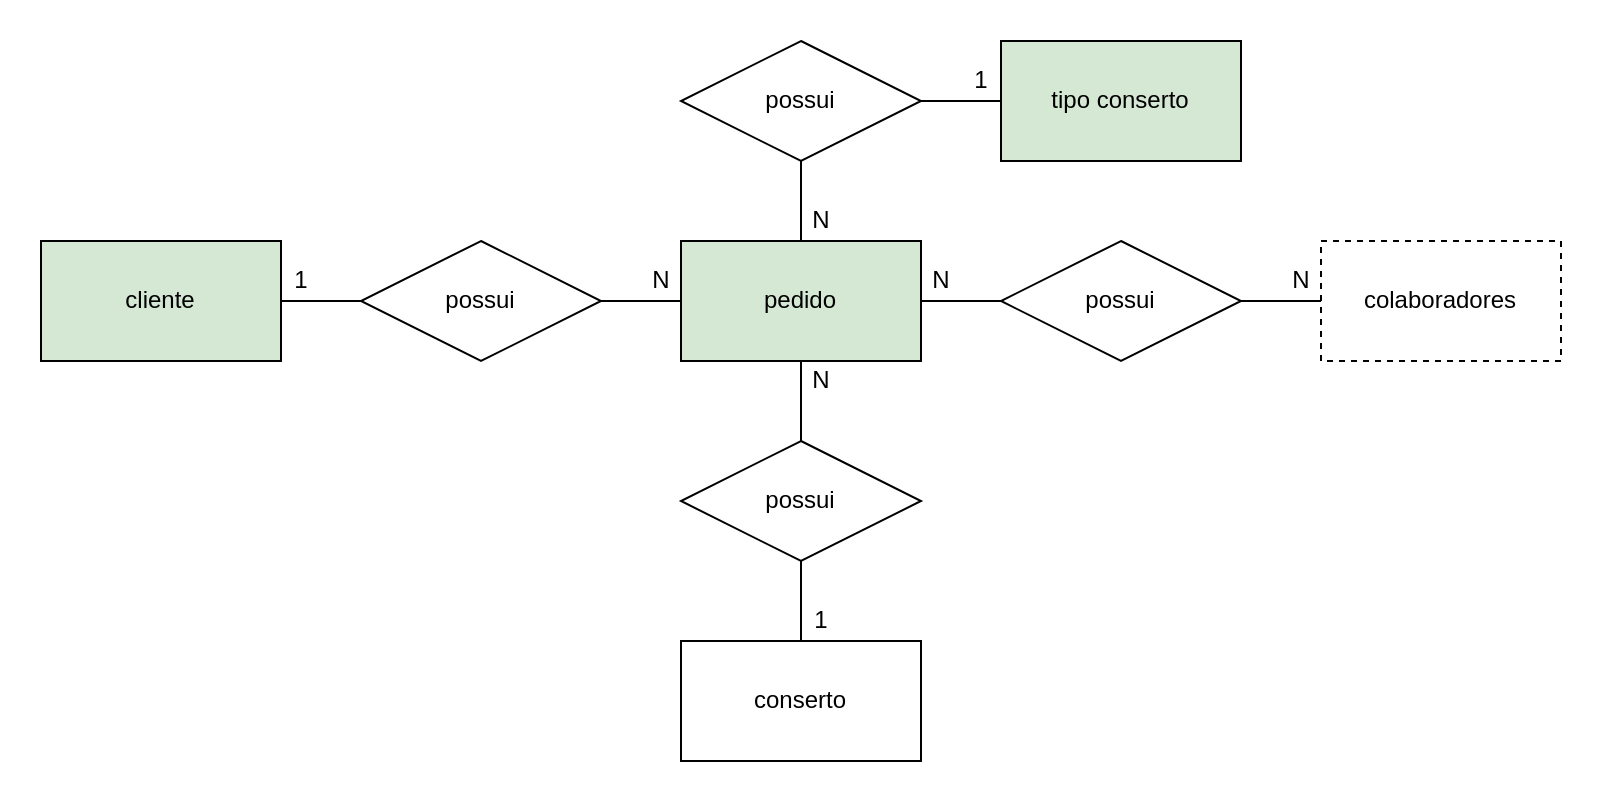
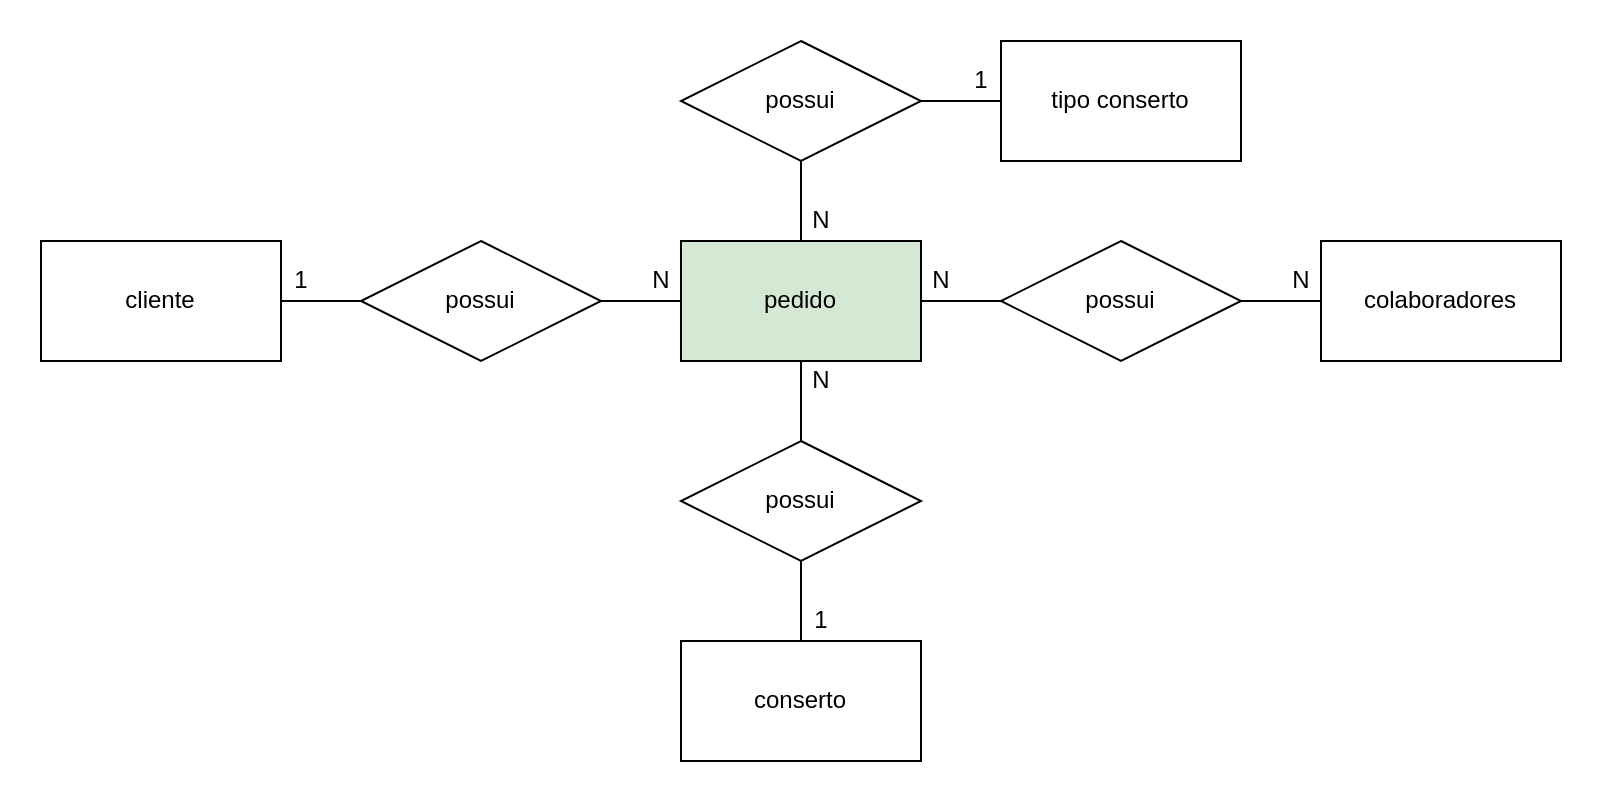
- <mxCell id="8" value="tipo conserto" style="rounded=0;whiteSpace=wrap;html=1;fillColor=#d5e8d4;" parent="1" vertex="1"><mxGeometry x="500" y="20" width="120" height="60" as="geometry" /></mxCell>
+ <mxCell id="8" value="tipo conserto" style="rounded=0;whiteSpace=wrap;html=1;" parent="1" vertex="1"><mxGeometry x="500" y="20" width="120" height="60" as="geometry" /></mxCell>
- <mxCell id="10" value="cliente" style="rounded=0;whiteSpace=wrap;html=1;fillColor=#d5e8d4;" parent="1" vertex="1"><mxGeometry x="20" y="120" width="120" height="60" as="geometry" /></mxCell>
+ <mxCell id="10" value="cliente" style="rounded=0;whiteSpace=wrap;html=1;" parent="1" vertex="1"><mxGeometry x="20" y="120" width="120" height="60" as="geometry" /></mxCell>
- <mxCell id="11" value="colaboradores" style="rounded=0;whiteSpace=wrap;html=1;dashed=1;" parent="1" vertex="1"><mxGeometry x="660" y="120" width="120" height="60" as="geometry" /></mxCell>
+ <mxCell id="11" value="colaboradores" style="rounded=0;whiteSpace=wrap;html=1;" parent="1" vertex="1"><mxGeometry x="660" y="120" width="120" height="60" as="geometry" /></mxCell>
